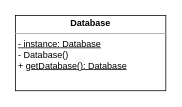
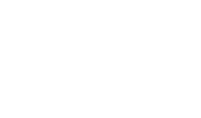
- <mxCell id="2" value="&lt;p style=&quot;margin:0px;margin-top:4px;text-align:center;&quot;&gt;&lt;b&gt;Database&lt;/b&gt;&lt;/p&gt;&lt;hr size=&quot;1&quot;&gt;&lt;p style=&quot;margin:0px;margin-left:4px;&quot;&gt;&lt;/p&gt;&lt;p style=&quot;margin:0px;margin-left:4px;&quot;&gt;&lt;u&gt;- instance: Database&lt;/u&gt;&lt;/p&gt;&lt;p style=&quot;margin:0px;margin-left:4px;&quot;&gt;- Database()&lt;/p&gt;&lt;p style=&quot;margin:0px;margin-left:4px;&quot;&gt;+ &lt;u&gt;getDatabase(): Database&lt;/u&gt;&lt;/p&gt;" style="verticalAlign=top;align=left;overflow=fill;fontSize=12;fontFamily=Helvetica;html=1;" parent="1" vertex="1"><mxGeometry x="20" y="20" width="200" height="100" as="geometry" /></mxCell>
